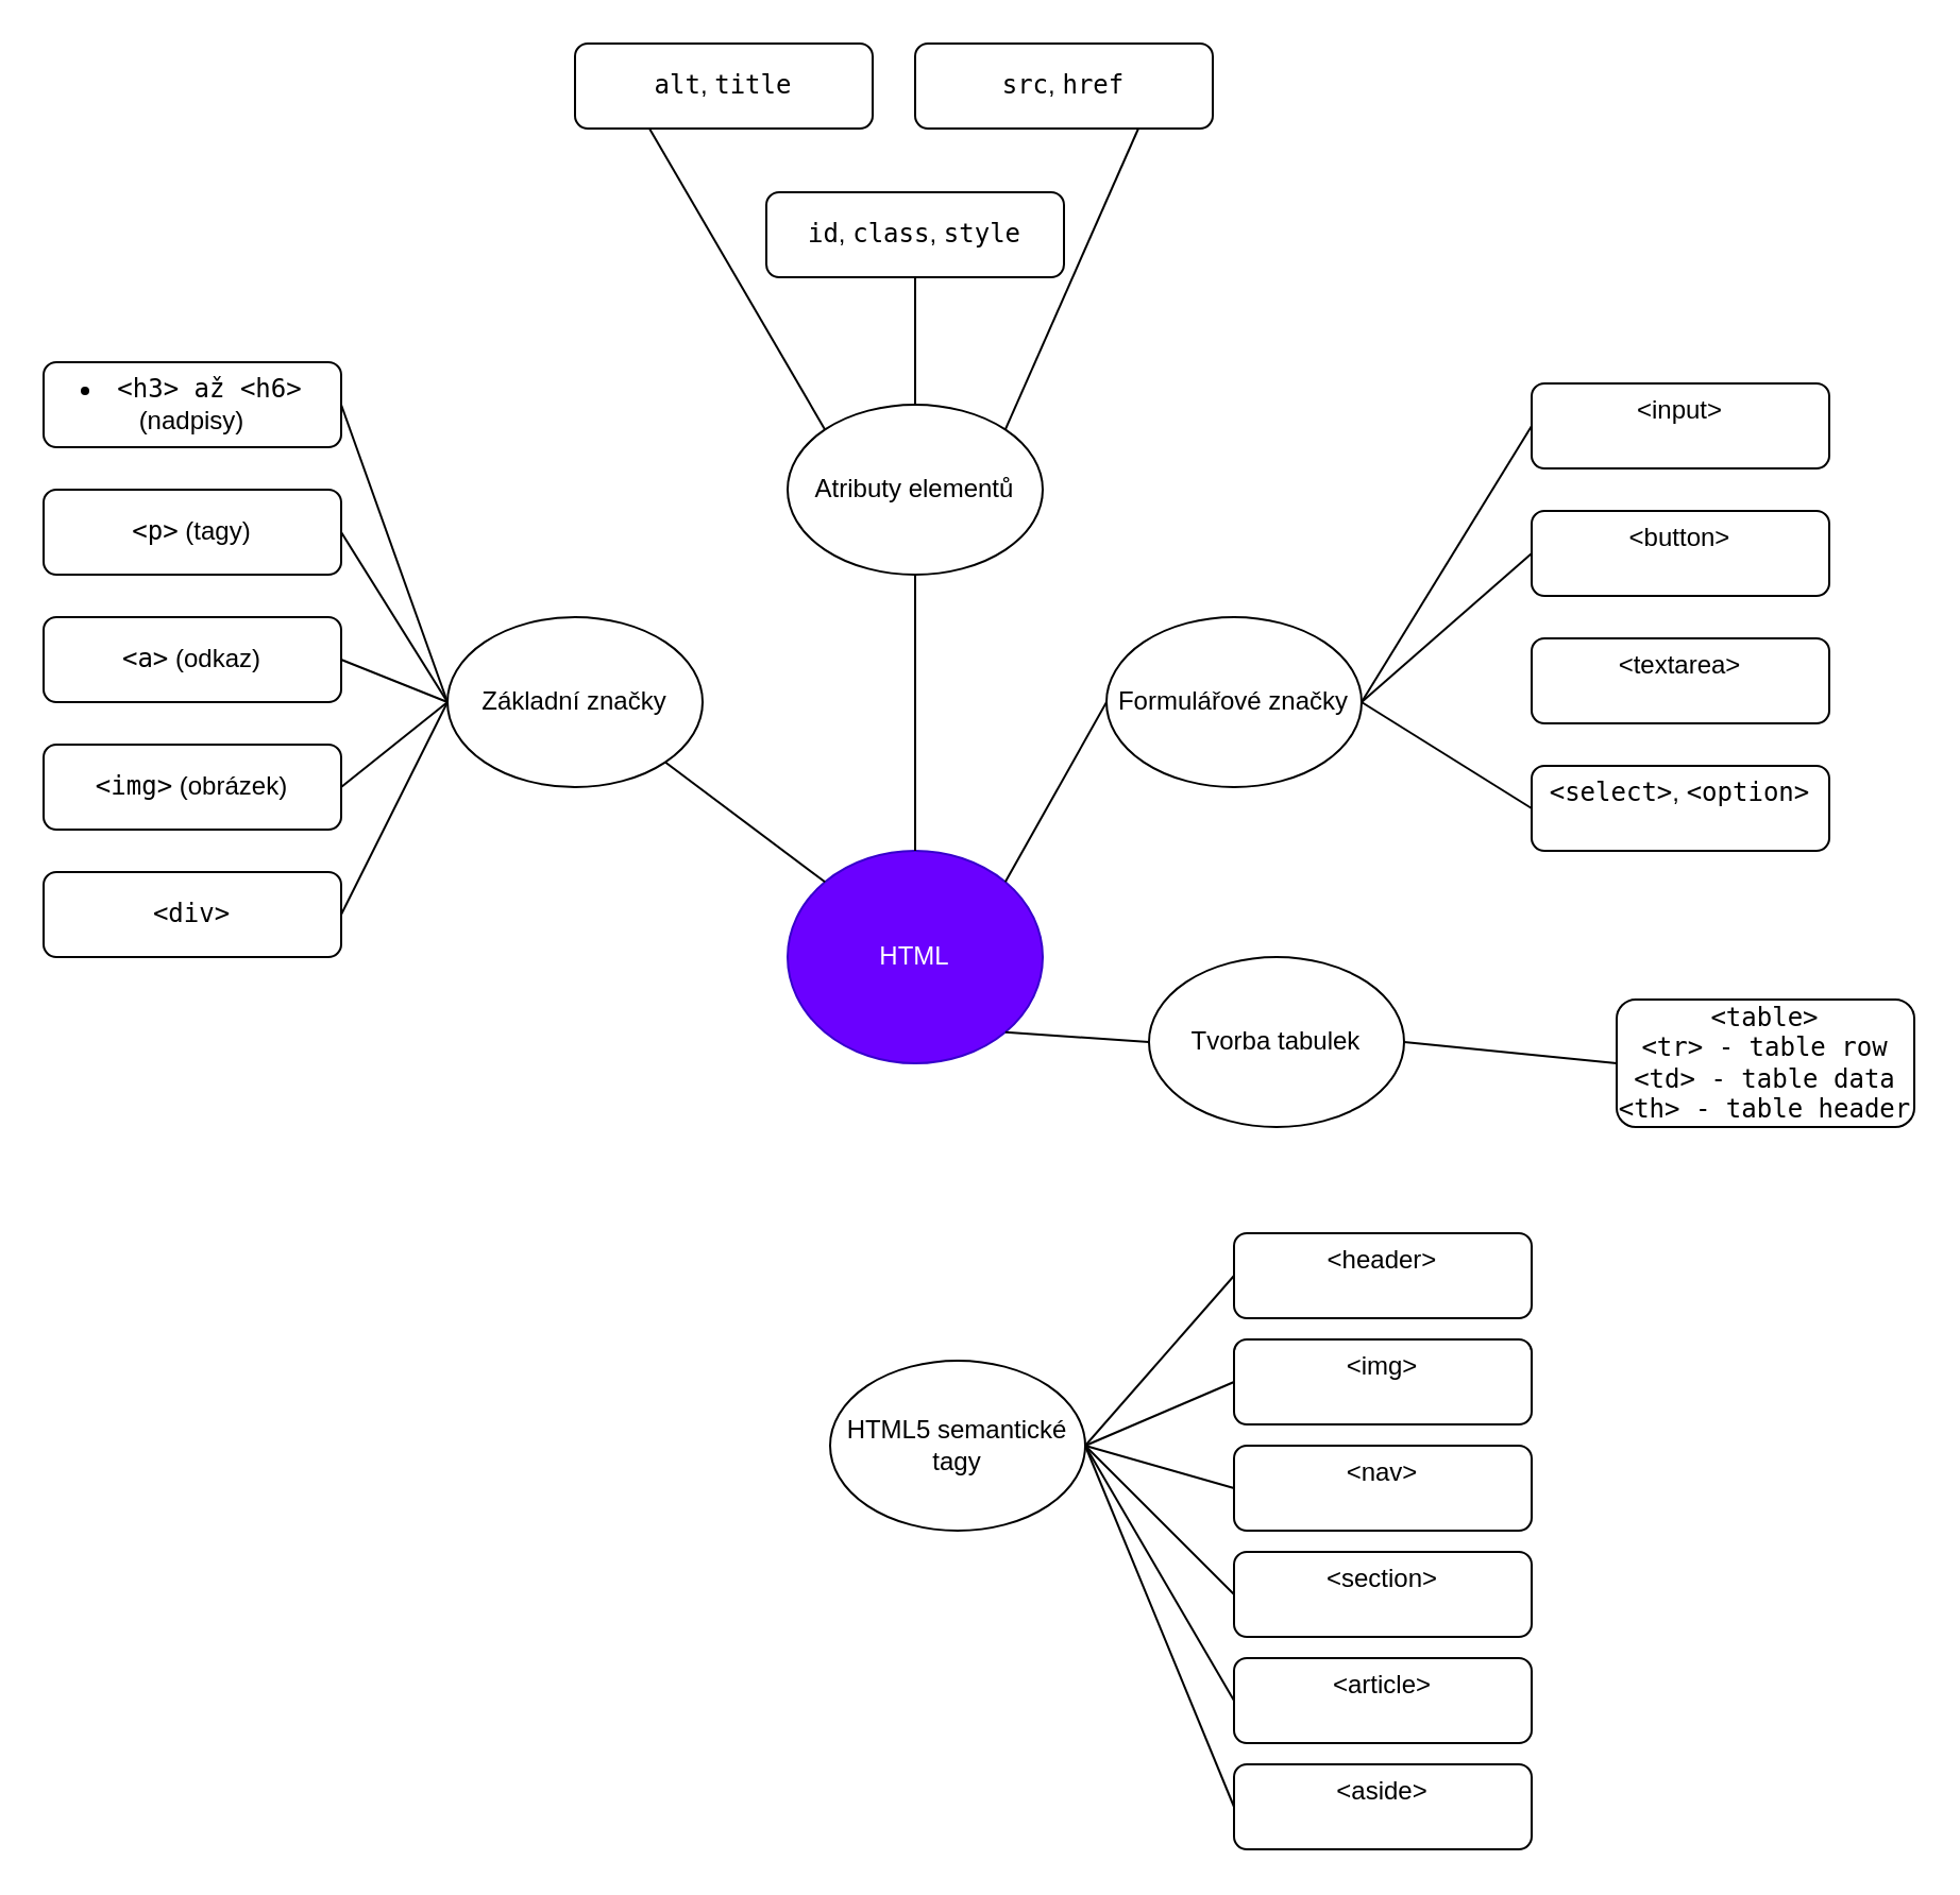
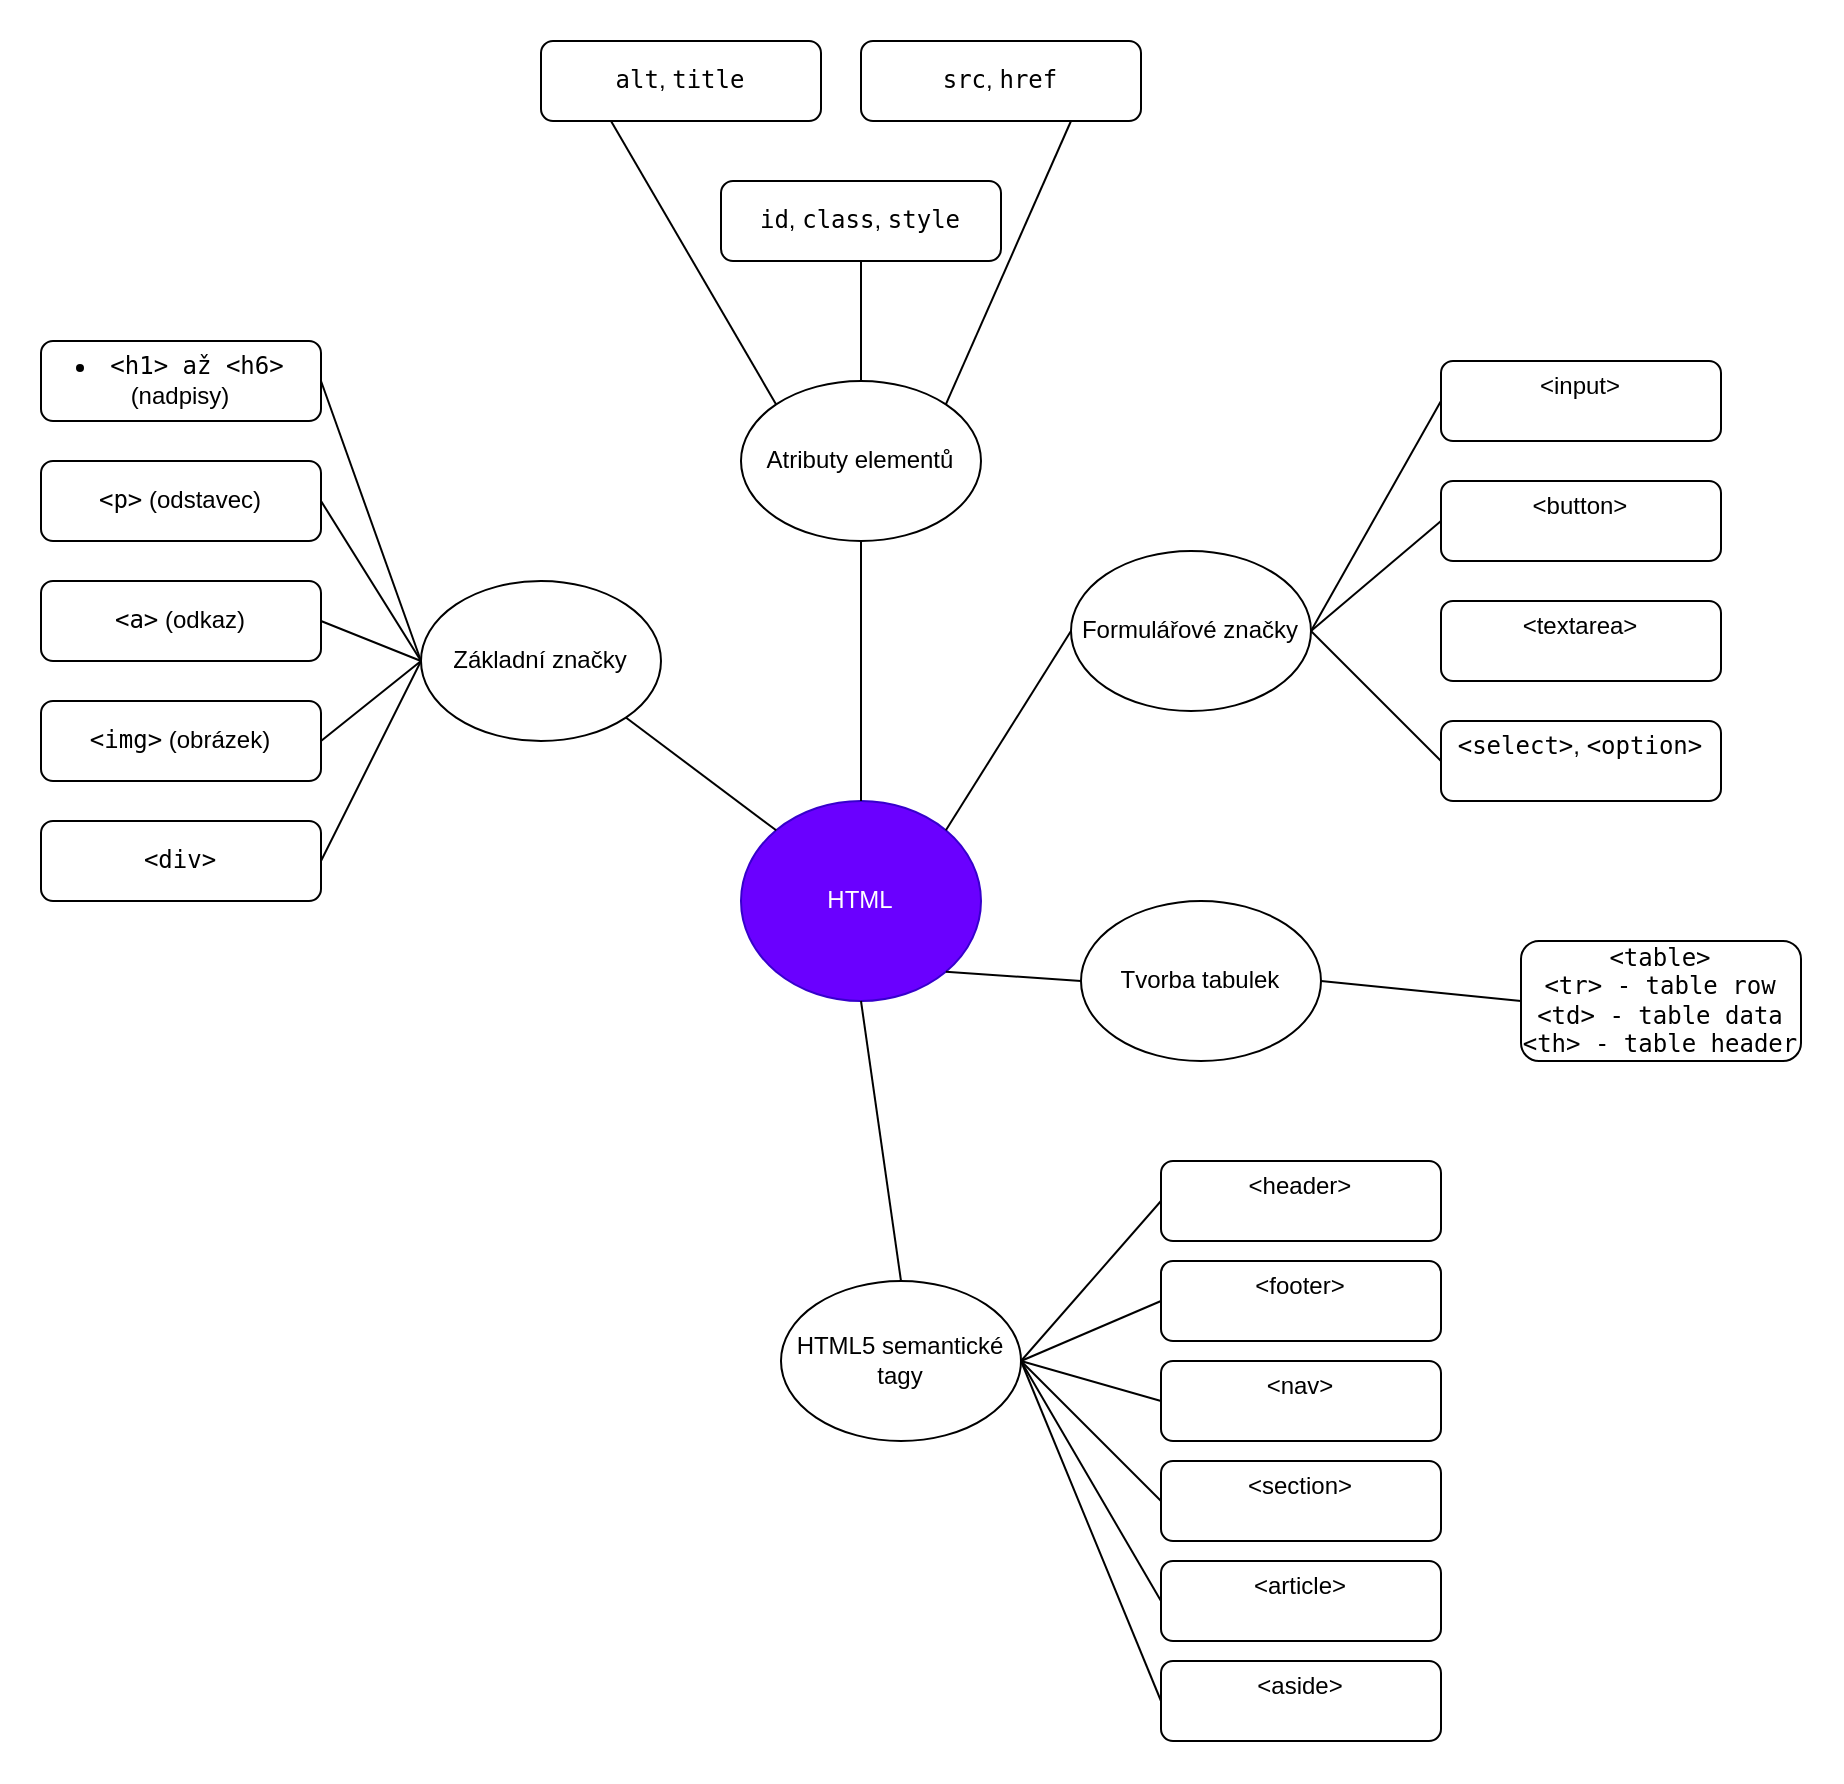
- <mxCell id="5" value="&lt;li data-start=&quot;364&quot; data-end=&quot;390&quot;&gt;&lt;code data-start=&quot;366&quot; data-end=&quot;380&quot;&gt;&amp;lt;h3&amp;gt; až &amp;lt;h6&amp;gt;&lt;/code&gt; (nadpisy)&lt;/li&gt;" style="rounded=1;whiteSpace=wrap;html=1;align=center;" vertex="1" parent="1"><mxGeometry x="20" y="170" width="140" height="40" as="geometry" /></mxCell>
+ <mxCell id="5" value="&lt;li data-start=&quot;364&quot; data-end=&quot;390&quot;&gt;&lt;code data-start=&quot;366&quot; data-end=&quot;380&quot;&gt;&amp;lt;h1&amp;gt; až &amp;lt;h6&amp;gt;&lt;/code&gt; (nadpisy)&lt;/li&gt;" style="rounded=1;whiteSpace=wrap;html=1;align=center;" vertex="1" parent="1"><mxGeometry x="20" y="170" width="140" height="40" as="geometry" /></mxCell>
- <mxCell id="6" value="&lt;code data-start=&quot;398&quot; data-end=&quot;403&quot;&gt;&amp;lt;p&amp;gt;&lt;/code&gt; (tagy)" style="rounded=1;whiteSpace=wrap;html=1;align=center;" vertex="1" parent="1"><mxGeometry x="20" y="230" width="140" height="40" as="geometry" /></mxCell>
+ <mxCell id="6" value="&lt;code data-start=&quot;398&quot; data-end=&quot;403&quot;&gt;&amp;lt;p&amp;gt;&lt;/code&gt; (odstavec)" style="rounded=1;whiteSpace=wrap;html=1;align=center;" vertex="1" parent="1"><mxGeometry x="20" y="230" width="140" height="40" as="geometry" /></mxCell>
- <mxCell id="17" value="Formulářové značky" style="ellipse;whiteSpace=wrap;html=1;fillColor=light-dark(#FFFFFF,#006666);align=center;" vertex="1" parent="1"><mxGeometry x="520" y="290" width="120" height="80" as="geometry" /></mxCell>
+ <mxCell id="17" value="Formulářové značky" style="ellipse;whiteSpace=wrap;html=1;fillColor=light-dark(#FFFFFF,#006666);align=center;" vertex="1" parent="1"><mxGeometry x="535" y="275" width="120" height="80" as="geometry" /></mxCell>
+ <mxCell id="40" value="" style="endArrow=none;html=1;rounded=0;entryX=0.5;entryY=1;entryDx=0;entryDy=0;exitX=0.5;exitY=0;exitDx=0;exitDy=0;" edge="1" parent="1" source="39" target="2"><mxGeometry width="50" height="50" relative="1" as="geometry"><mxPoint x="340" y="560" as="sourcePoint" /><mxPoint x="390" y="510" as="targetPoint" /></mxGeometry></mxCell>
- <mxCell id="29" value="&#10;&amp;lt;img&amp;gt;&#10;&#10;" style="rounded=1;whiteSpace=wrap;html=1;" vertex="1" parent="1"><mxGeometry x="580" y="630" width="140" height="40" as="geometry" /></mxCell>
+ <mxCell id="29" value="&#10;&amp;lt;footer&amp;gt;&#10;&#10;" style="rounded=1;whiteSpace=wrap;html=1;" vertex="1" parent="1"><mxGeometry x="580" y="630" width="140" height="40" as="geometry" /></mxCell>
